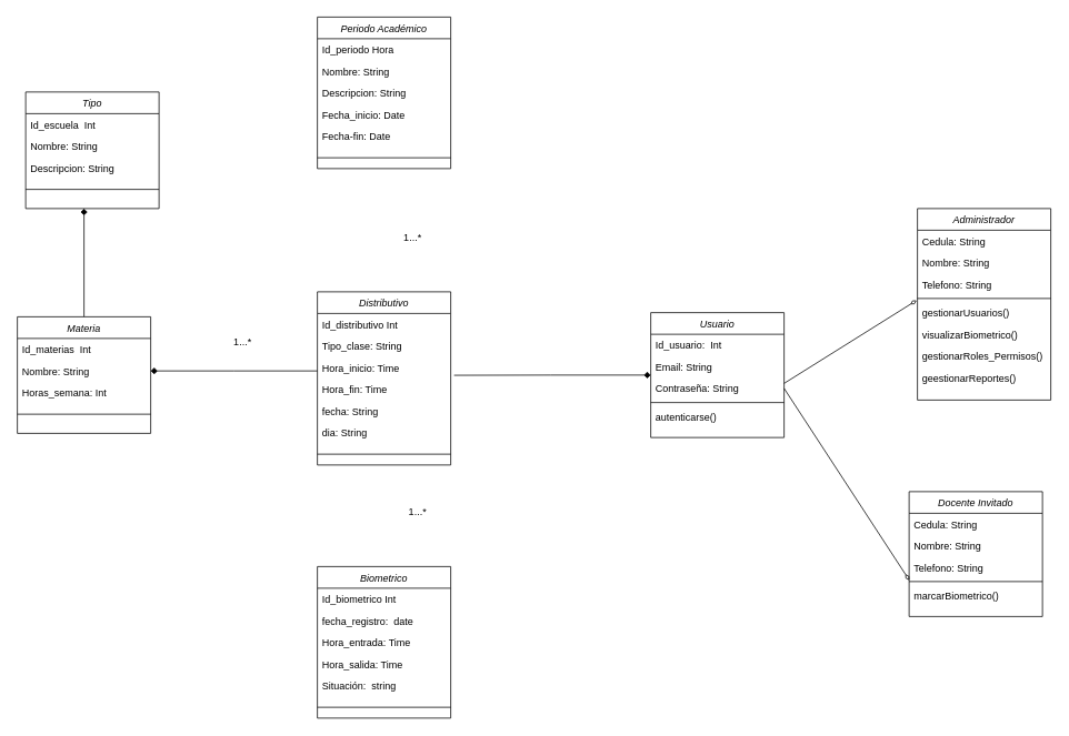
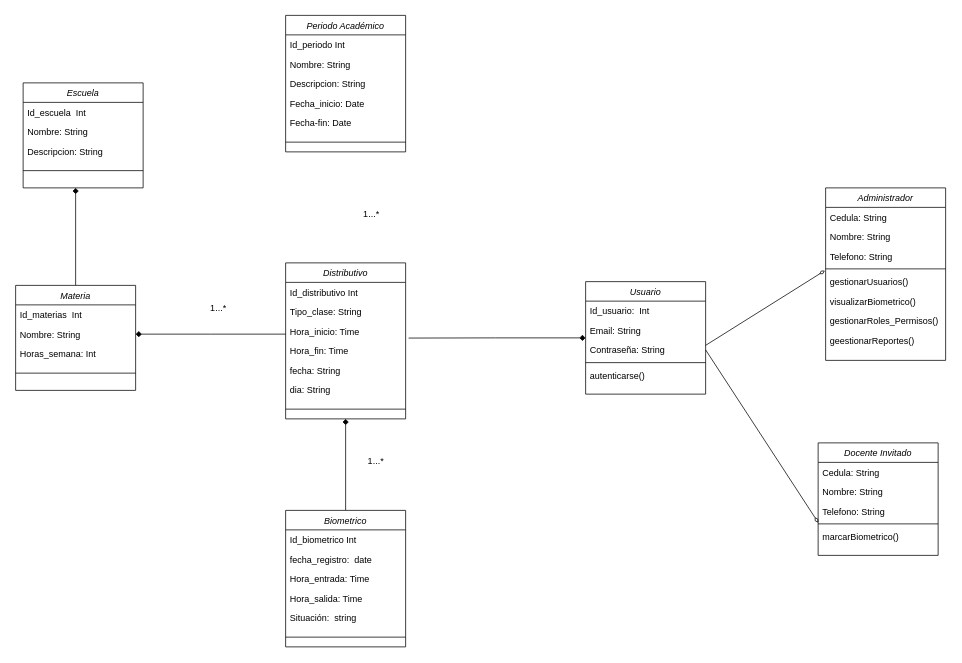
- <mxCell id="30" value="Id_periodo Hora" style="text;align=left;verticalAlign=top;spacingLeft=4;spacingRight=4;overflow=hidden;rotatable=0;points=[[0,0.5],[1,0.5]];portConstraint=eastwest;" parent="29" vertex="1"><mxGeometry y="26" width="160" height="26" as="geometry" /></mxCell>
+ <mxCell id="30" value="Id_periodo Int" style="text;align=left;verticalAlign=top;spacingLeft=4;spacingRight=4;overflow=hidden;rotatable=0;points=[[0,0.5],[1,0.5]];portConstraint=eastwest;" parent="29" vertex="1"><mxGeometry y="26" width="160" height="26" as="geometry" /></mxCell>
- <mxCell id="24" value="Tipo" style="swimlane;fontStyle=2;align=center;verticalAlign=top;childLayout=stackLayout;horizontal=1;startSize=26;horizontalStack=0;resizeParent=1;resizeLast=0;collapsible=1;marginBottom=0;rounded=0;shadow=0;strokeWidth=1;" parent="1" vertex="1"><mxGeometry x="30" y="110" width="160" height="140" as="geometry"><mxRectangle x="230" y="140" width="160" height="26" as="alternateBounds" /></mxGeometry></mxCell>
+ <mxCell id="24" value="Escuela" style="swimlane;fontStyle=2;align=center;verticalAlign=top;childLayout=stackLayout;horizontal=1;startSize=26;horizontalStack=0;resizeParent=1;resizeLast=0;collapsible=1;marginBottom=0;rounded=0;shadow=0;strokeWidth=1;" parent="1" vertex="1"><mxGeometry x="30" y="110" width="160" height="140" as="geometry"><mxRectangle x="230" y="140" width="160" height="26" as="alternateBounds" /></mxGeometry></mxCell>
+ <mxCell id="42" style="edgeStyle=orthogonalEdgeStyle;rounded=0;orthogonalLoop=1;jettySize=auto;html=1;entryX=0.5;entryY=0;entryDx=0;entryDy=0;startArrow=diamond;startFill=1;endArrow=none;endFill=0;" parent="1" source="43" target="51" edge="1"><mxGeometry relative="1" as="geometry" /></mxCell>
